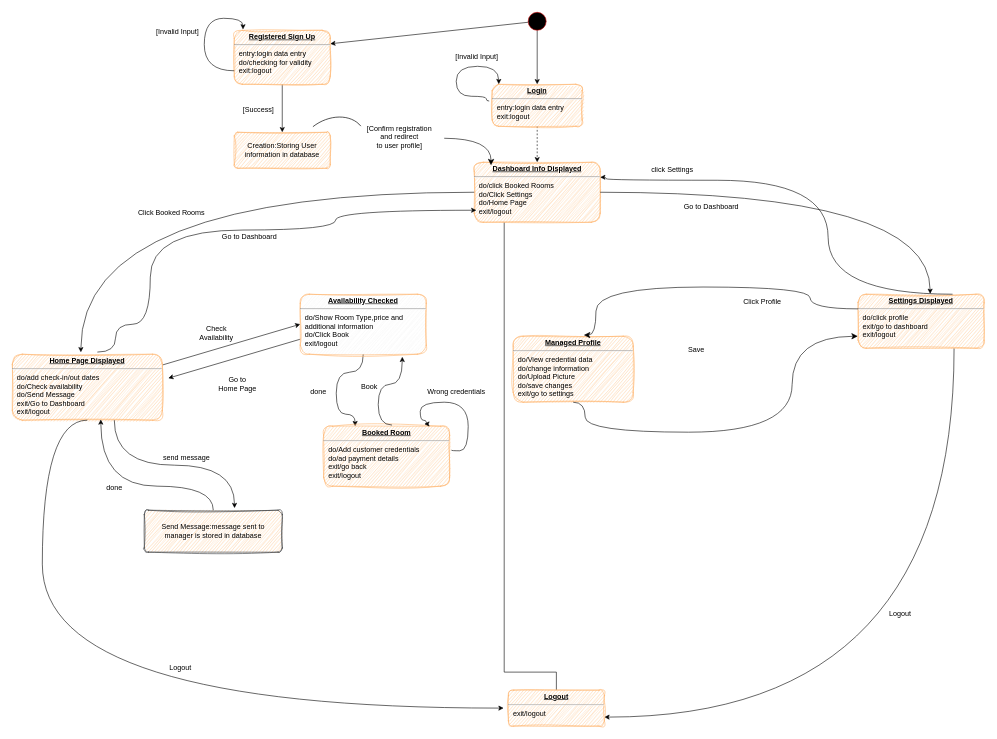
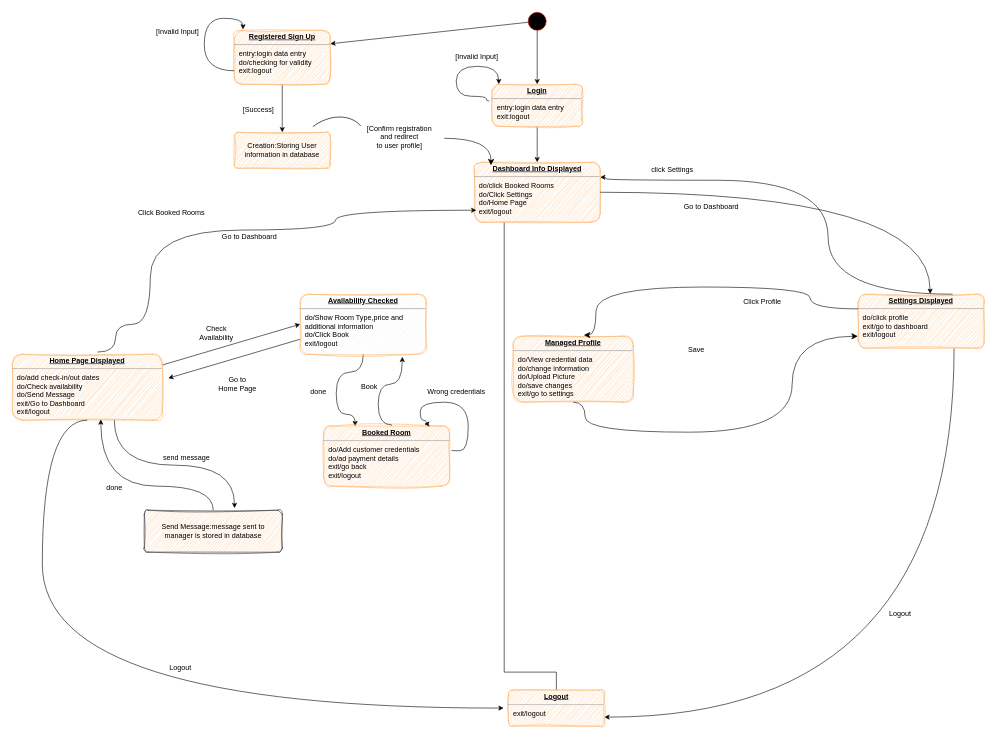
- <mxCell id="11" style="edgeStyle=orthogonalEdgeStyle;rounded=0;orthogonalLoop=1;jettySize=auto;html=1;entryX=0.5;entryY=0;entryDx=0;entryDy=0;dashed=1;" edge="1" parent="1" source="12" target="16"><mxGeometry relative="1" as="geometry" /></mxCell>
+ <mxCell id="11" style="edgeStyle=orthogonalEdgeStyle;rounded=0;orthogonalLoop=1;jettySize=auto;html=1;entryX=0.5;entryY=0;entryDx=0;entryDy=0;" edge="1" parent="1" source="12" target="16"><mxGeometry relative="1" as="geometry" /></mxCell>
- <mxCell id="22" style="edgeStyle=orthogonalEdgeStyle;rounded=0;orthogonalLoop=1;jettySize=auto;html=1;entryX=0.457;entryY=-0.029;entryDx=0;entryDy=0;entryPerimeter=0;curved=1;" edge="1" parent="1" source="16" target="21"><mxGeometry relative="1" as="geometry" /></mxCell>
